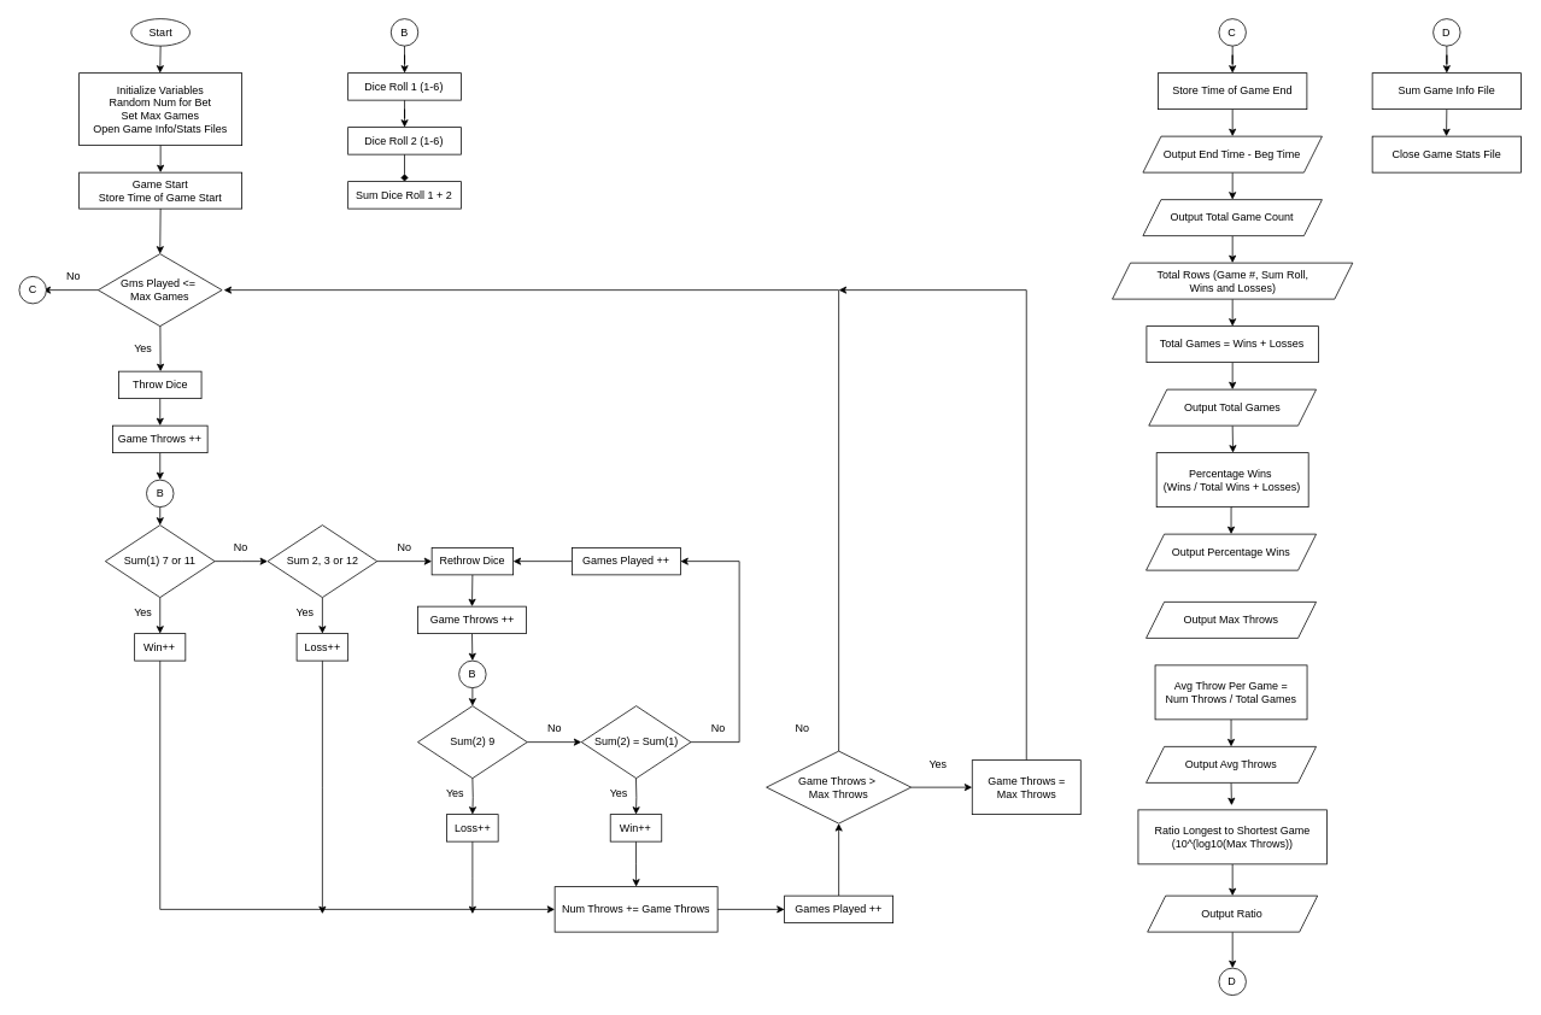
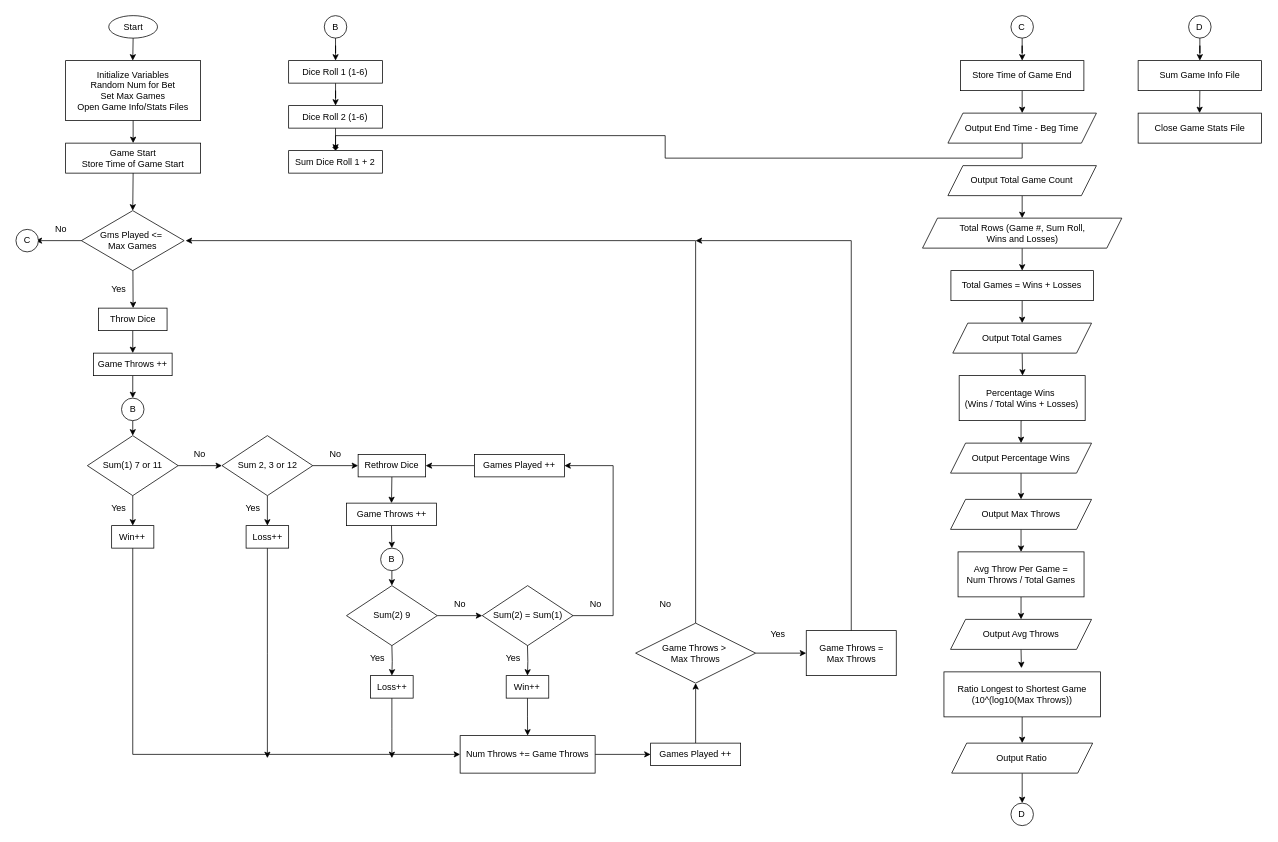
- <mxCell id="100" style="edgeStyle=orthogonalEdgeStyle;rounded=0;orthogonalLoop=1;jettySize=auto;html=1;exitX=0.5;exitY=1;exitDx=0;exitDy=0;entryX=0.5;entryY=0;entryDx=0;entryDy=0;" edge="1" parent="1" source="101" target="70"><mxGeometry relative="1" as="geometry" /></mxCell>
+ <mxCell id="100" style="edgeStyle=orthogonalEdgeStyle;rounded=0;orthogonalLoop=1;jettySize=auto;html=1;exitX=0.5;exitY=1;exitDx=0;exitDy=0;" edge="1" parent="1" source="101" target="29"><mxGeometry relative="1" as="geometry" /></mxCell>
+ <mxCell id="76" style="edgeStyle=orthogonalEdgeStyle;rounded=0;orthogonalLoop=1;jettySize=auto;html=1;exitX=0.5;exitY=1;exitDx=0;exitDy=0;entryX=0.5;entryY=0;entryDx=0;entryDy=0;" edge="1" parent="1" source="77" target="89"><mxGeometry relative="1" as="geometry" /></mxCell>
+ <mxCell id="88" style="edgeStyle=orthogonalEdgeStyle;rounded=0;orthogonalLoop=1;jettySize=auto;html=1;exitX=0.5;exitY=1;exitDx=0;exitDy=0;entryX=0.5;entryY=0;entryDx=0;entryDy=0;" edge="1" parent="1" source="89" target="93"><mxGeometry relative="1" as="geometry" /></mxCell>
